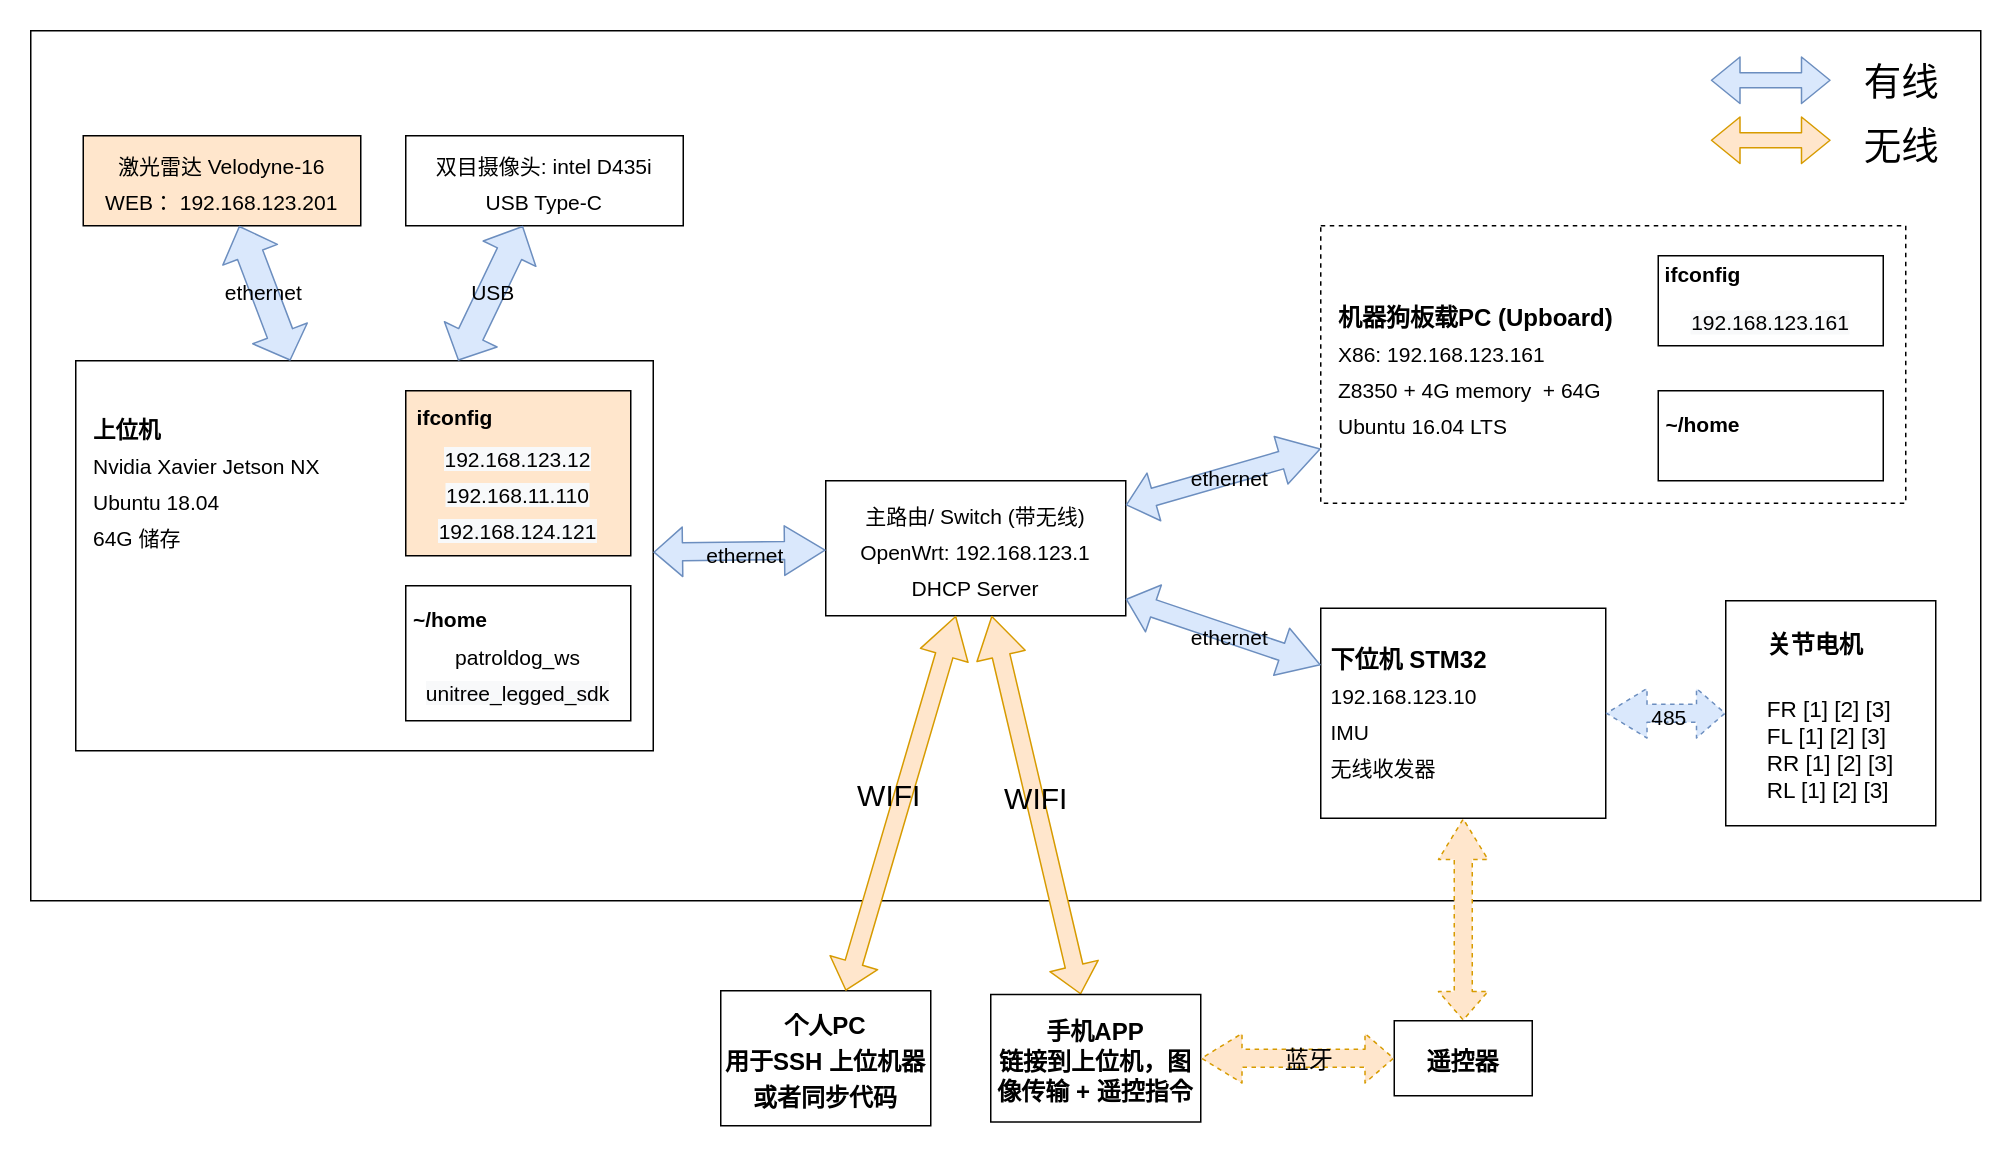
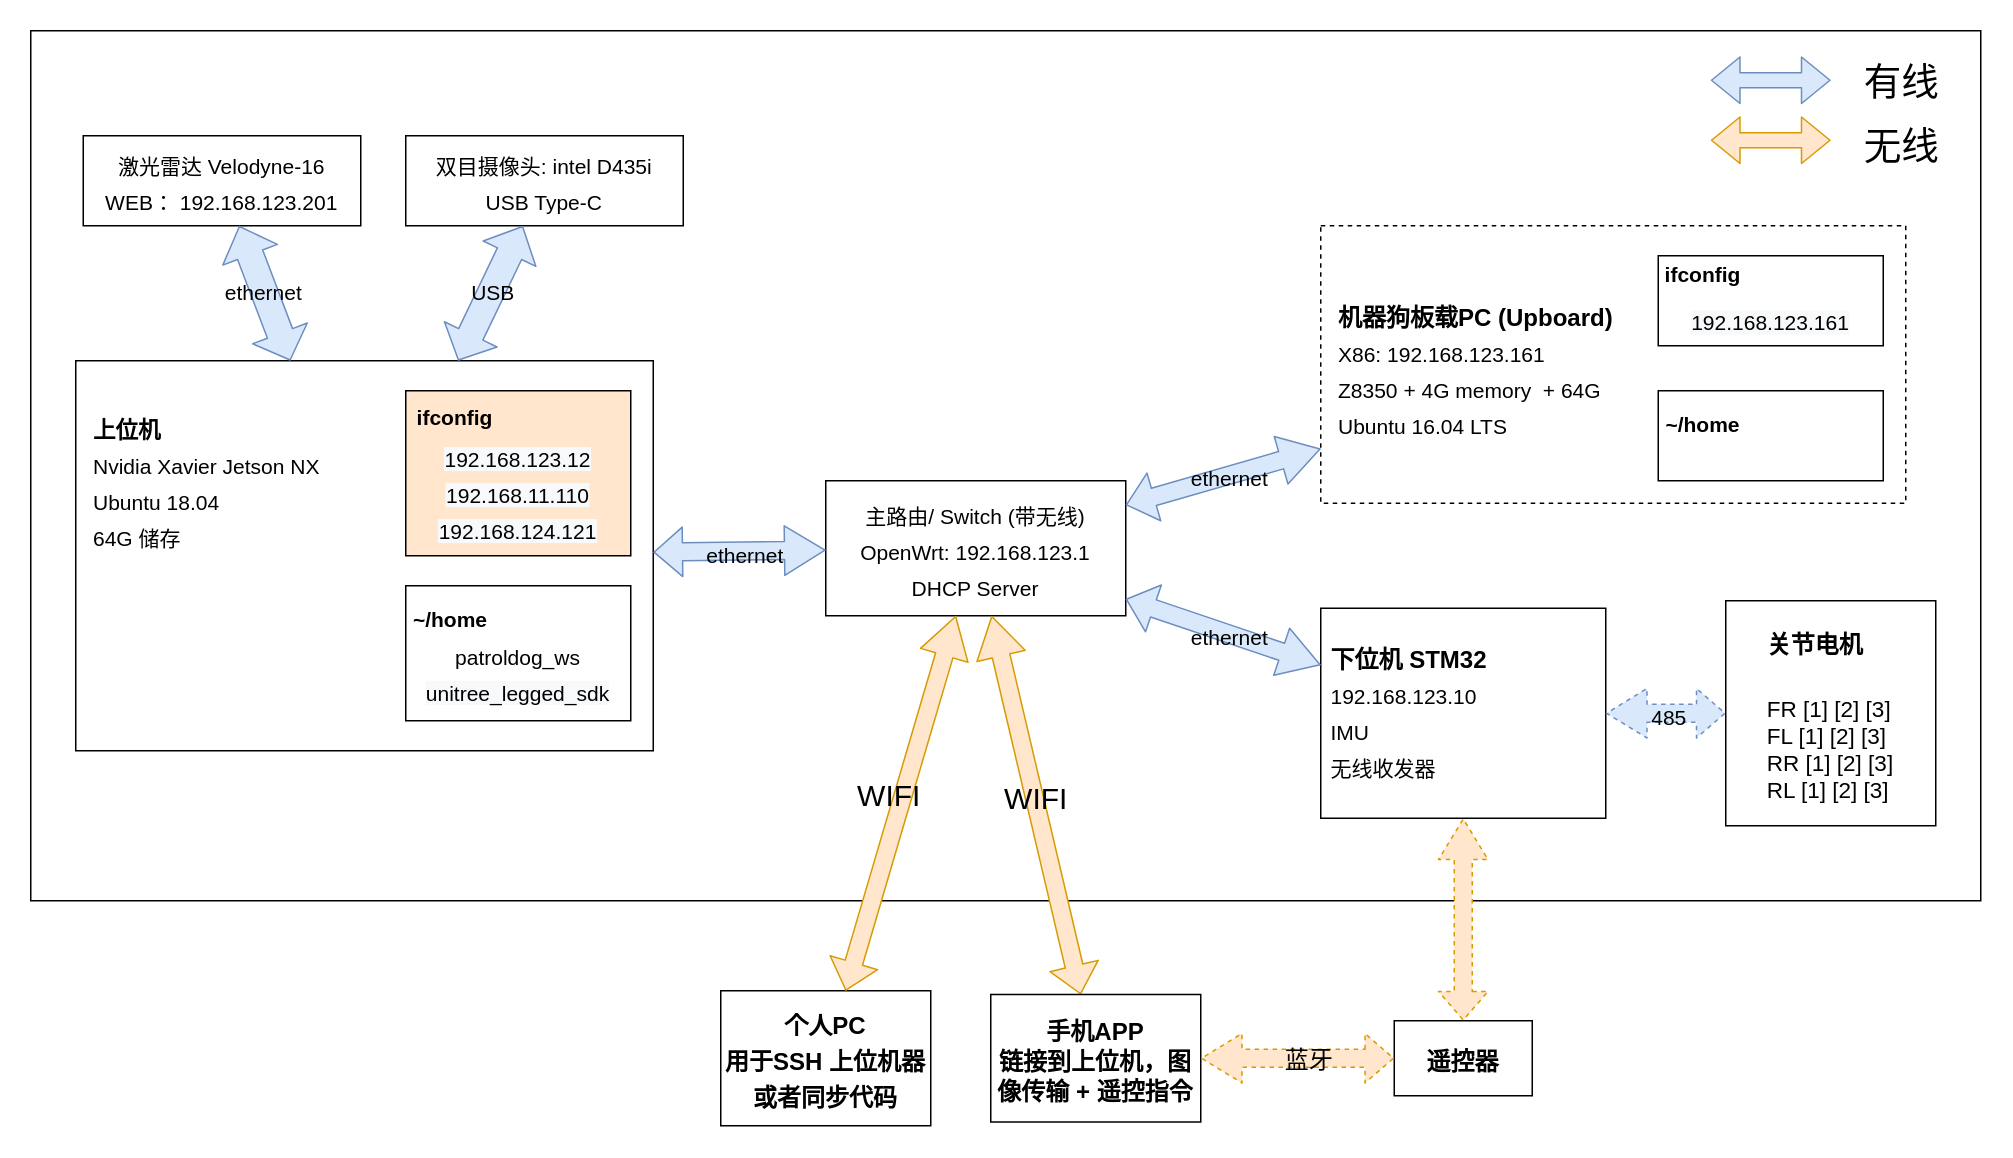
- <mxCell id="3" value="&lt;font style=&quot;font-size: 14px&quot;&gt;激光雷达 Velodyne-16&lt;br&gt;WEB： 192.168.123.201&lt;/font&gt;" style="rounded=0;whiteSpace=wrap;html=1;fontSize=20;fillColor=#ffe6cc;" vertex="1" parent="1"><mxGeometry x="55" y="90" width="185" height="60" as="geometry" /></mxCell>
+ <mxCell id="3" value="&lt;font style=&quot;font-size: 14px&quot;&gt;激光雷达 Velodyne-16&lt;br&gt;WEB： 192.168.123.201&lt;/font&gt;" style="rounded=0;whiteSpace=wrap;html=1;fontSize=20;" vertex="1" parent="1"><mxGeometry x="55" y="90" width="185" height="60" as="geometry" /></mxCell>
